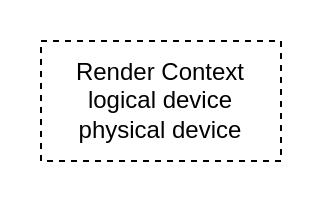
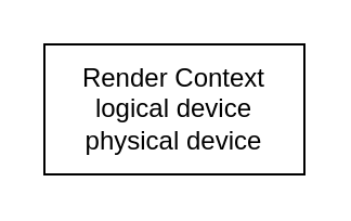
- <mxCell id="2" value="Render Context&lt;div&gt;logical device&lt;/div&gt;&lt;div&gt;physical device&lt;/div&gt;" style="whiteSpace=wrap;html=1;dashed=1;" vertex="1" parent="1"><mxGeometry x="20" y="20" width="120" height="60" as="geometry" /></mxCell>
+ <mxCell id="2" value="Render Context&lt;div&gt;logical device&lt;/div&gt;&lt;div&gt;physical device&lt;/div&gt;" style="whiteSpace=wrap;html=1;" vertex="1" parent="1"><mxGeometry x="20" y="20" width="120" height="60" as="geometry" /></mxCell>
